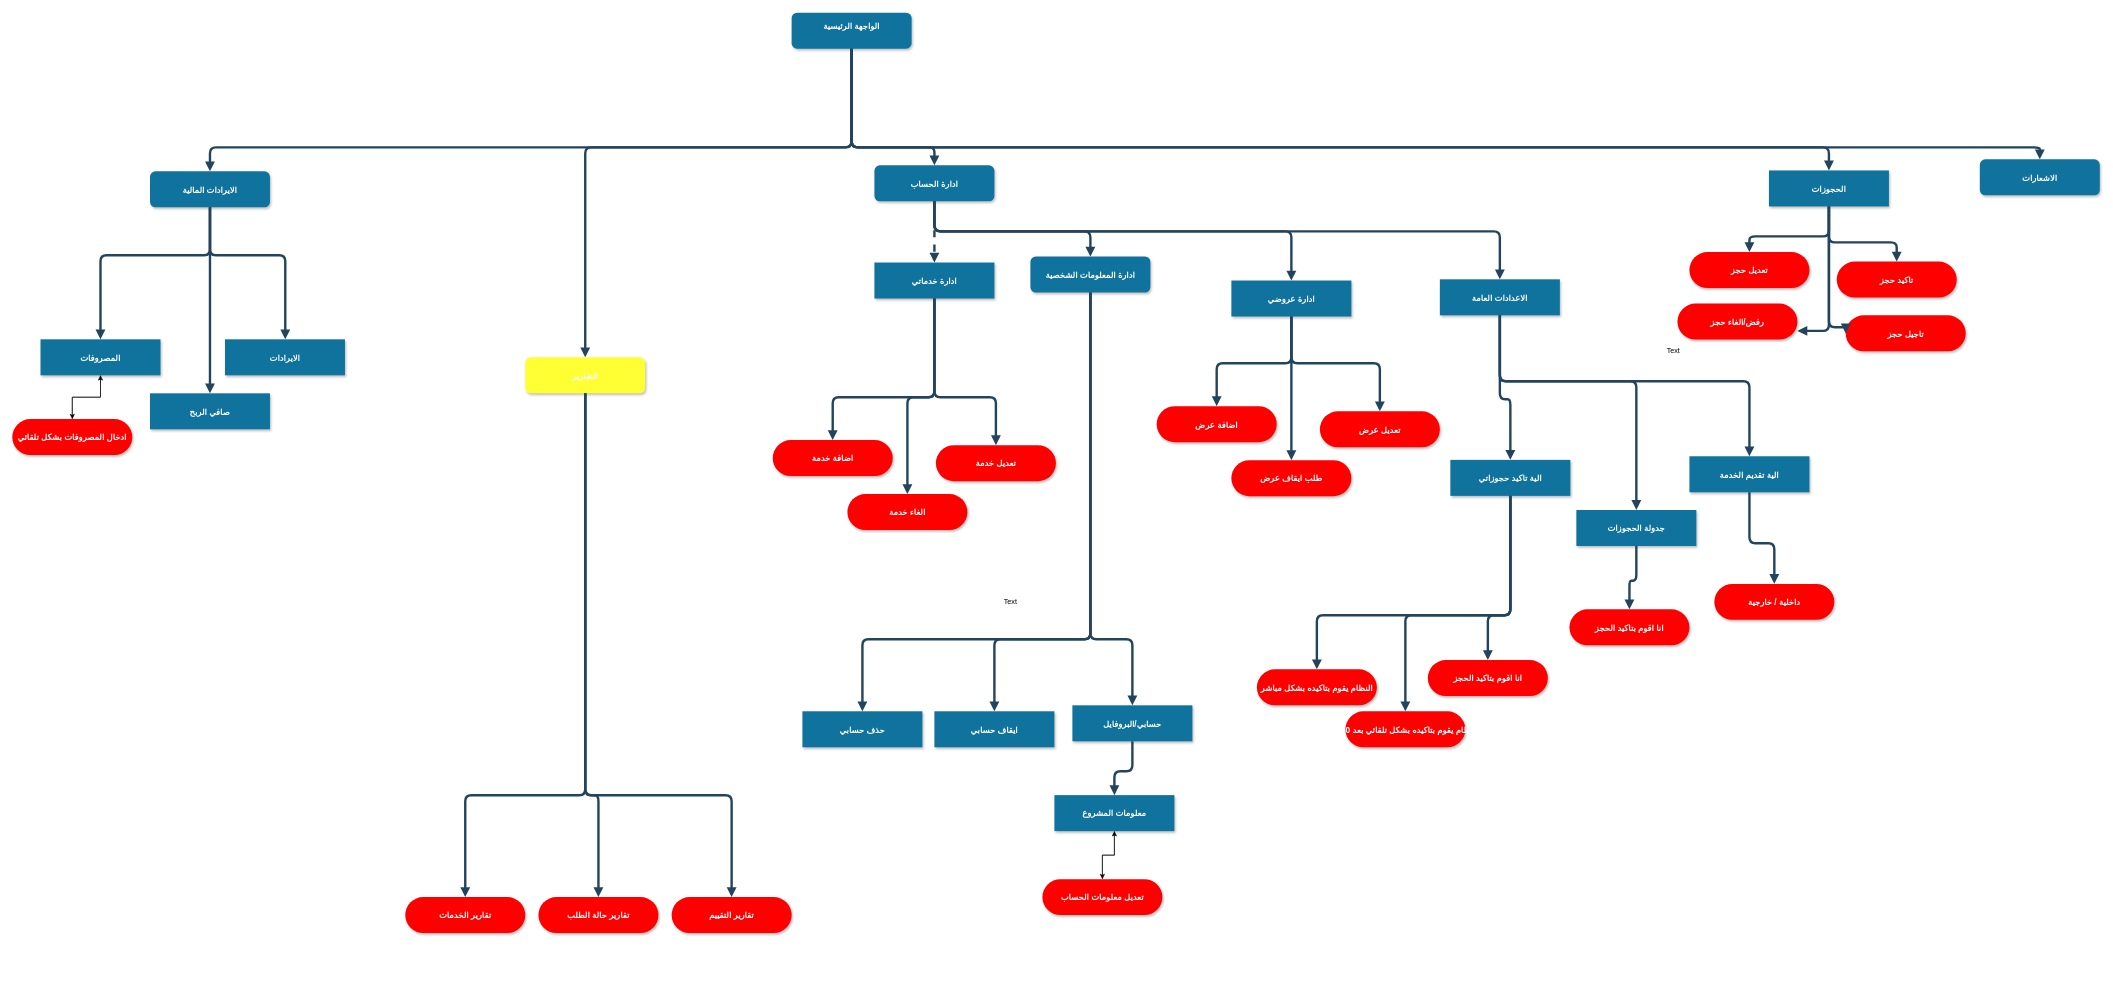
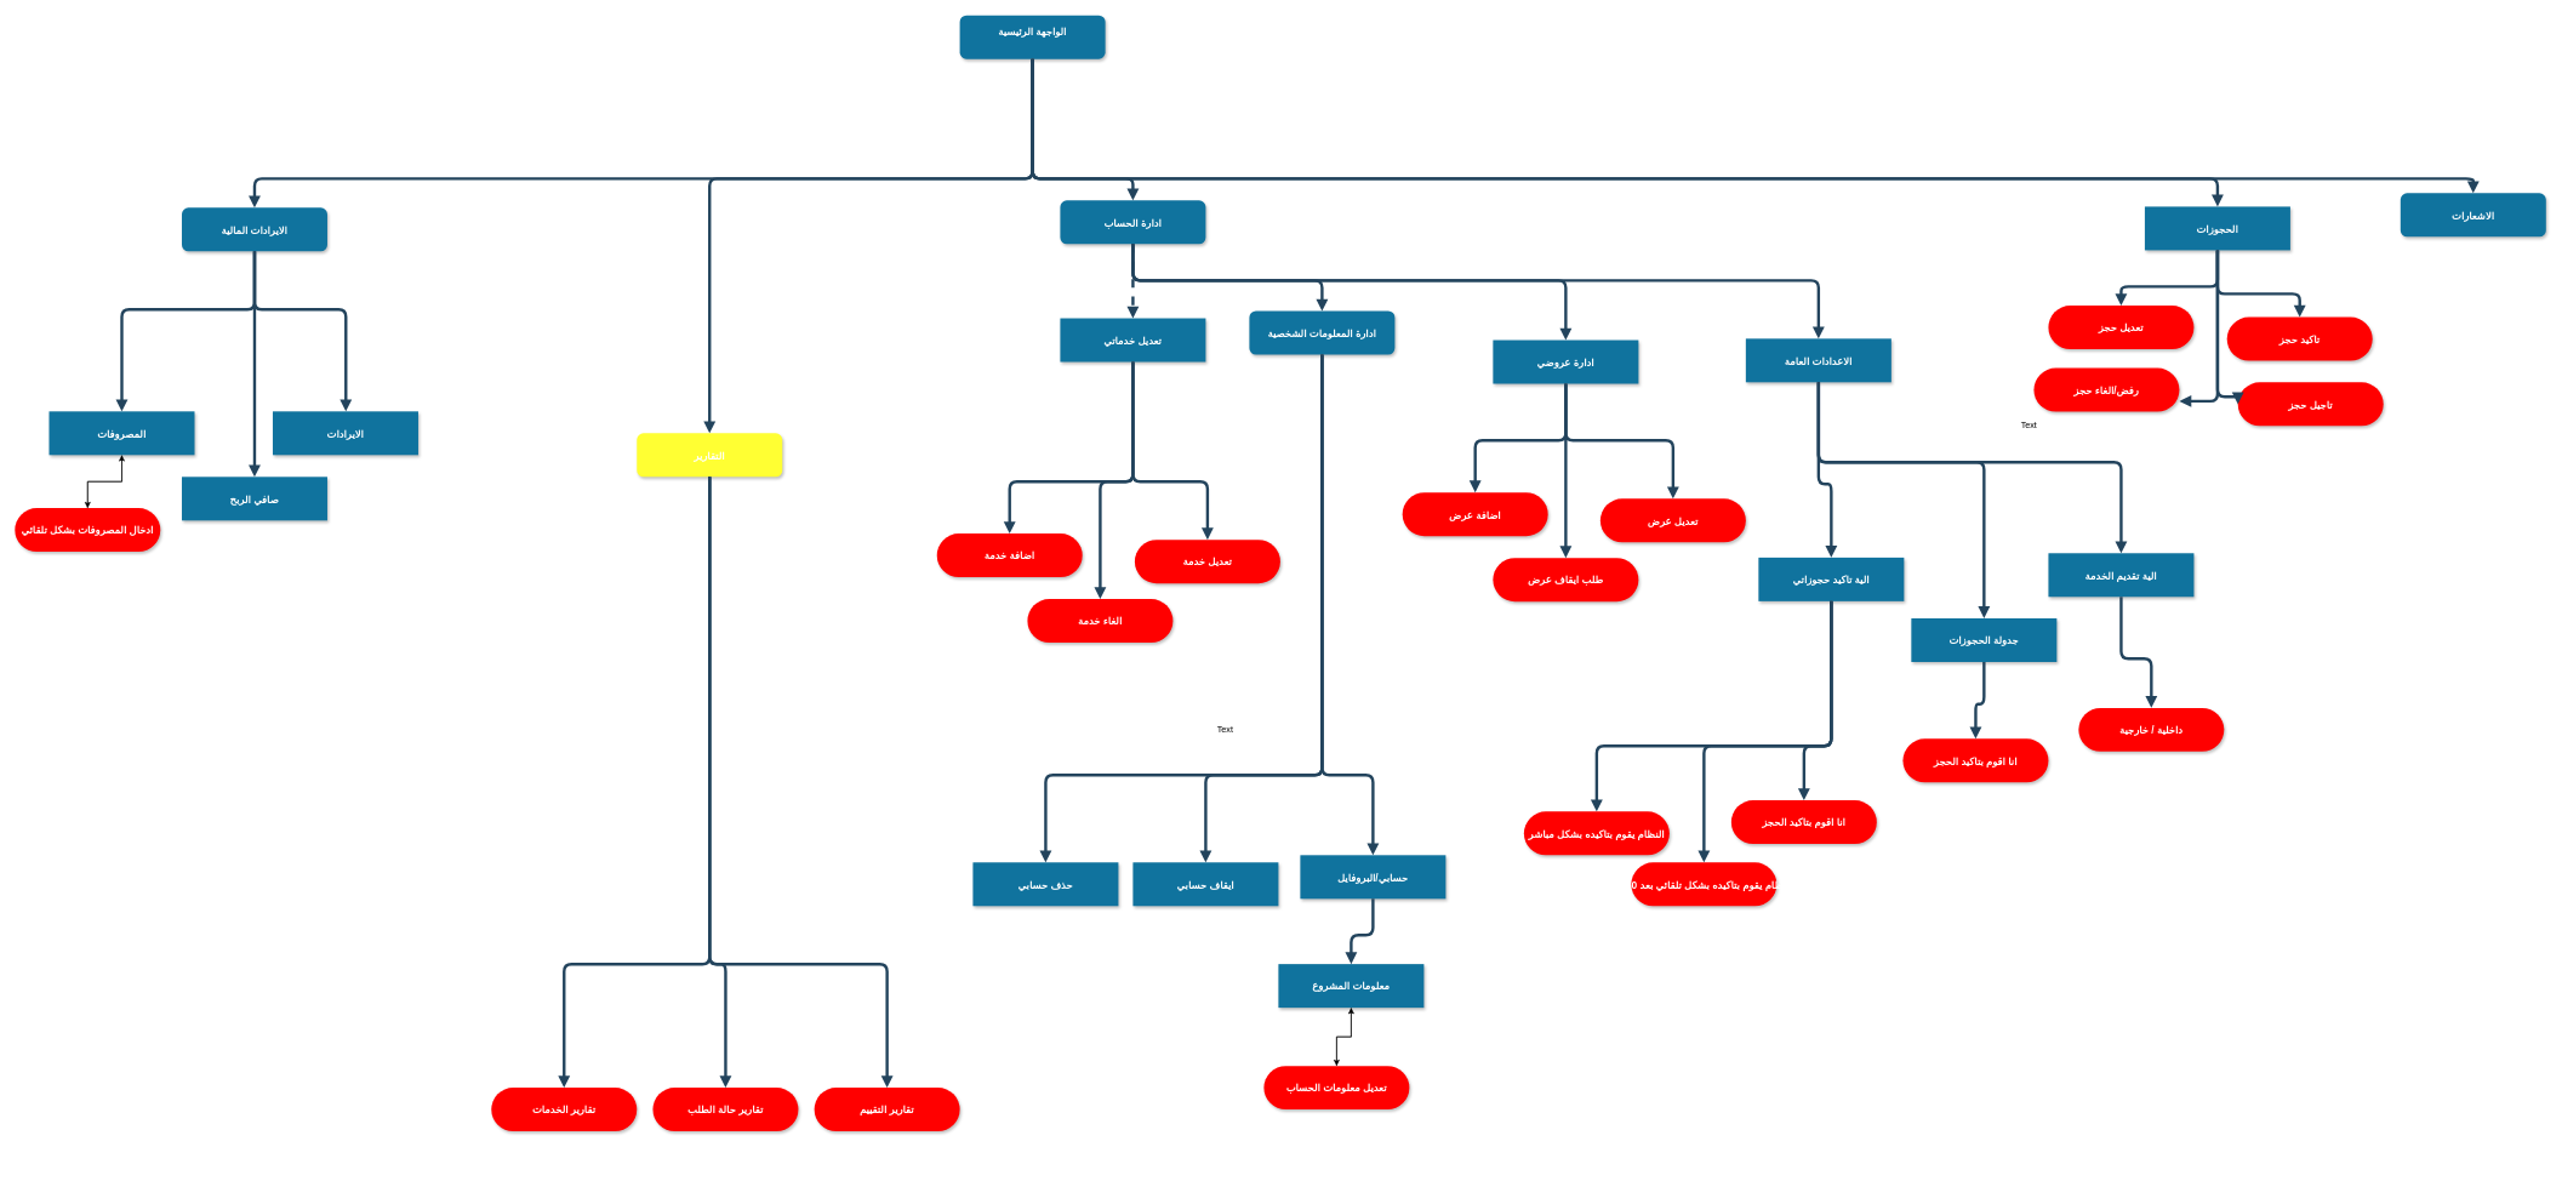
- <mxCell id="5" value="ادارة خدماتي" style="rounded=1;fillColor=#10739E;strokeColor=none;shadow=1;gradientColor=none;fontStyle=1;fontColor=#FFFFFF;fontSize=14;arcSize=0;" parent="1" vertex="1"><mxGeometry x="1457" y="437" width="200" height="60" as="geometry" /></mxCell>
+ <mxCell id="5" value="تعديل خدماتي" style="rounded=1;fillColor=#10739E;strokeColor=none;shadow=1;gradientColor=none;fontStyle=1;fontColor=#FFFFFF;fontSize=14;arcSize=0;" parent="1" vertex="1"><mxGeometry x="1457" y="437" width="200" height="60" as="geometry" /></mxCell>
